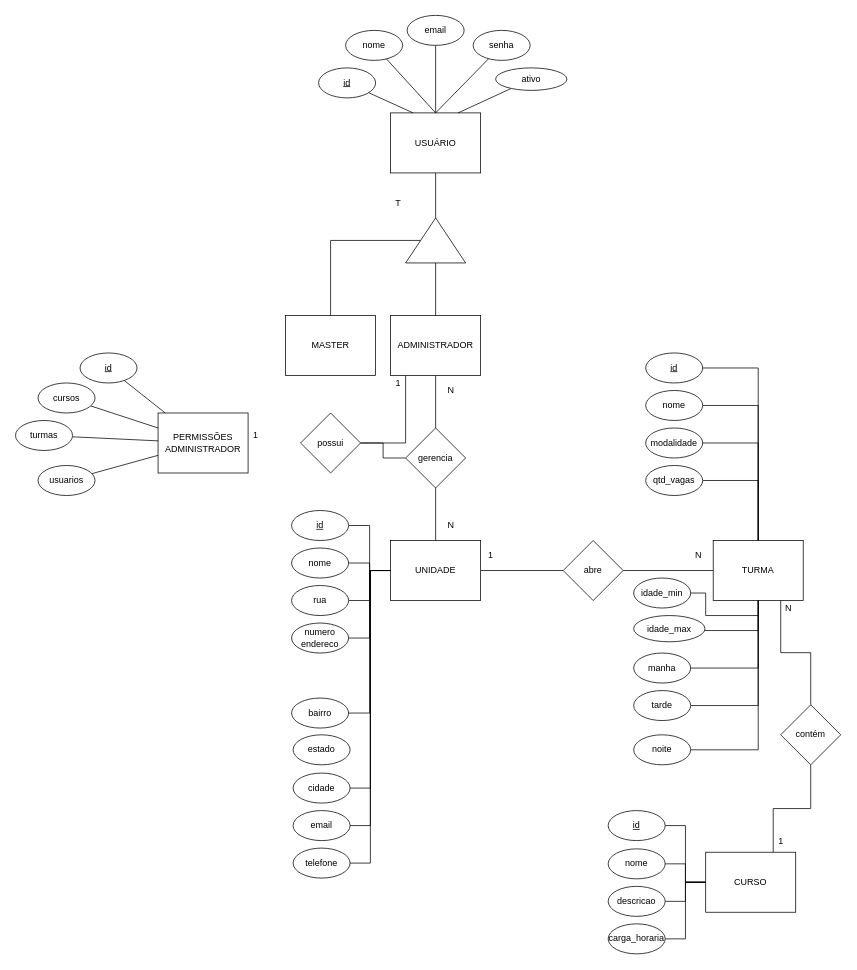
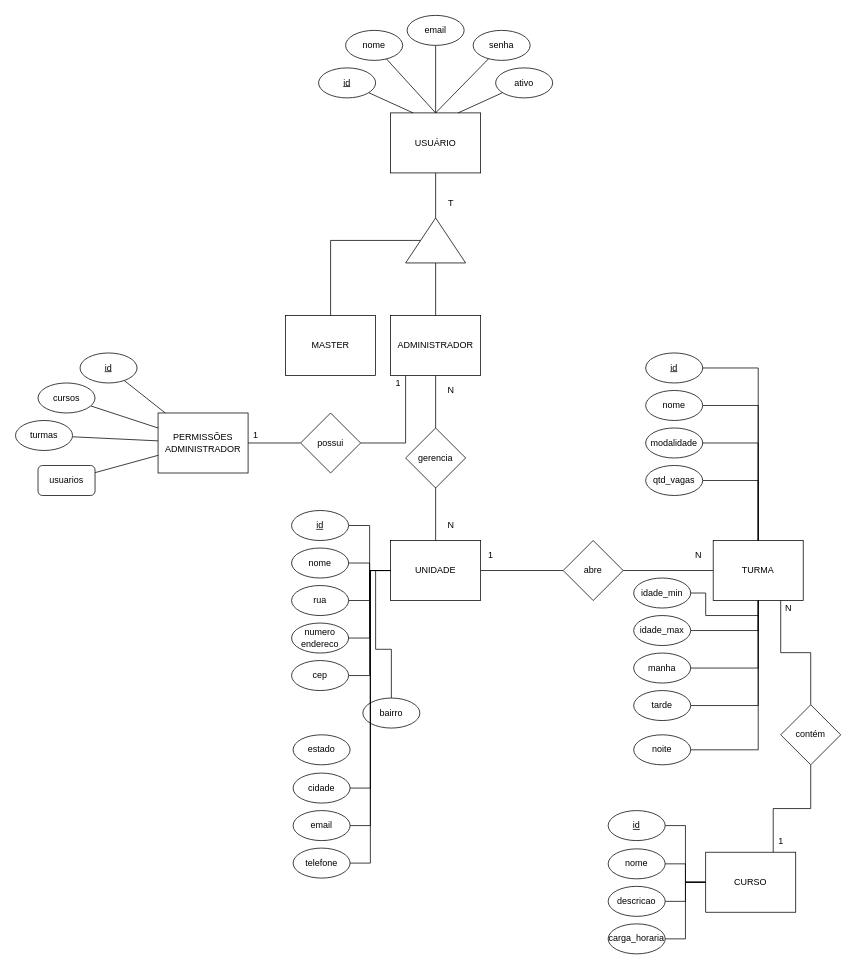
- <mxCell id="87" value="ativo" style="ellipse;whiteSpace=wrap;html=1;" parent="1" vertex="1"><mxGeometry x="660" y="90" width="95" height="30" as="geometry" /></mxCell>
+ <mxCell id="87" value="ativo" style="ellipse;whiteSpace=wrap;html=1;" parent="1" vertex="1"><mxGeometry x="660" y="90" width="76" height="40" as="geometry" /></mxCell>
- <mxCell id="14" value="T" style="text;html=1;align=center;verticalAlign=middle;resizable=0;points=[];autosize=1;strokeColor=none;fillColor=none;" parent="1" vertex="1"><mxGeometry x="520" y="260" width="20" height="20" as="geometry" /></mxCell>
+ <mxCell id="14" value="T" style="text;html=1;align=center;verticalAlign=middle;resizable=0;points=[];autosize=1;strokeColor=none;fillColor=none;" parent="1" vertex="1"><mxGeometry x="590" y="260" width="20" height="20" as="geometry" /></mxCell>
- <mxCell id="50" style="edgeStyle=orthogonalEdgeStyle;rounded=0;orthogonalLoop=1;jettySize=auto;html=1;endArrow=none;endFill=0;" parent="1" source="51" target="16" edge="1"><mxGeometry relative="1" as="geometry" /></mxCell>
+ <mxCell id="50" style="edgeStyle=orthogonalEdgeStyle;rounded=0;orthogonalLoop=1;jettySize=auto;html=1;entryX=1;entryY=0.5;entryDx=0;entryDy=0;endArrow=none;endFill=0;" parent="1" source="51" target="11" edge="1"><mxGeometry relative="1" as="geometry" /></mxCell>
- <mxCell id="91" value="usuarios" style="ellipse;whiteSpace=wrap;html=1;" parent="1" vertex="1"><mxGeometry x="50" y="620" width="76" height="40" as="geometry" /></mxCell>
+ <mxCell id="91" value="usuarios" style="whiteSpace=wrap;html=1;rounded=1;" parent="1" vertex="1"><mxGeometry x="50" y="620" width="76" height="40" as="geometry" /></mxCell>
- <mxCell id="75" value="idade_max" style="ellipse;whiteSpace=wrap;html=1;" parent="1" vertex="1"><mxGeometry x="844" y="820" width="95" height="35" as="geometry" /></mxCell>
+ <mxCell id="75" value="idade_max" style="ellipse;whiteSpace=wrap;html=1;" parent="1" vertex="1"><mxGeometry x="844" y="820" width="76" height="40" as="geometry" /></mxCell>
+ <mxCell id="40" value="cep" style="ellipse;whiteSpace=wrap;html=1;" parent="1" vertex="1"><mxGeometry x="388" y="880" width="76" height="40" as="geometry" /></mxCell>
+ <mxCell id="39" style="edgeStyle=orthogonalEdgeStyle;rounded=0;orthogonalLoop=1;jettySize=auto;html=1;entryX=0;entryY=0.5;entryDx=0;entryDy=0;endArrow=none;endFill=0;" parent="1" source="40" target="13" edge="1"><mxGeometry relative="1" as="geometry" /></mxCell>
- <mxCell id="42" value="bairro" style="ellipse;whiteSpace=wrap;html=1;" parent="1" vertex="1"><mxGeometry x="388" y="930" width="76" height="40" as="geometry" /></mxCell>
+ <mxCell id="42" value="bairro" style="ellipse;whiteSpace=wrap;html=1;" parent="1" vertex="1"><mxGeometry x="483" y="930" width="76" height="40" as="geometry" /></mxCell>
